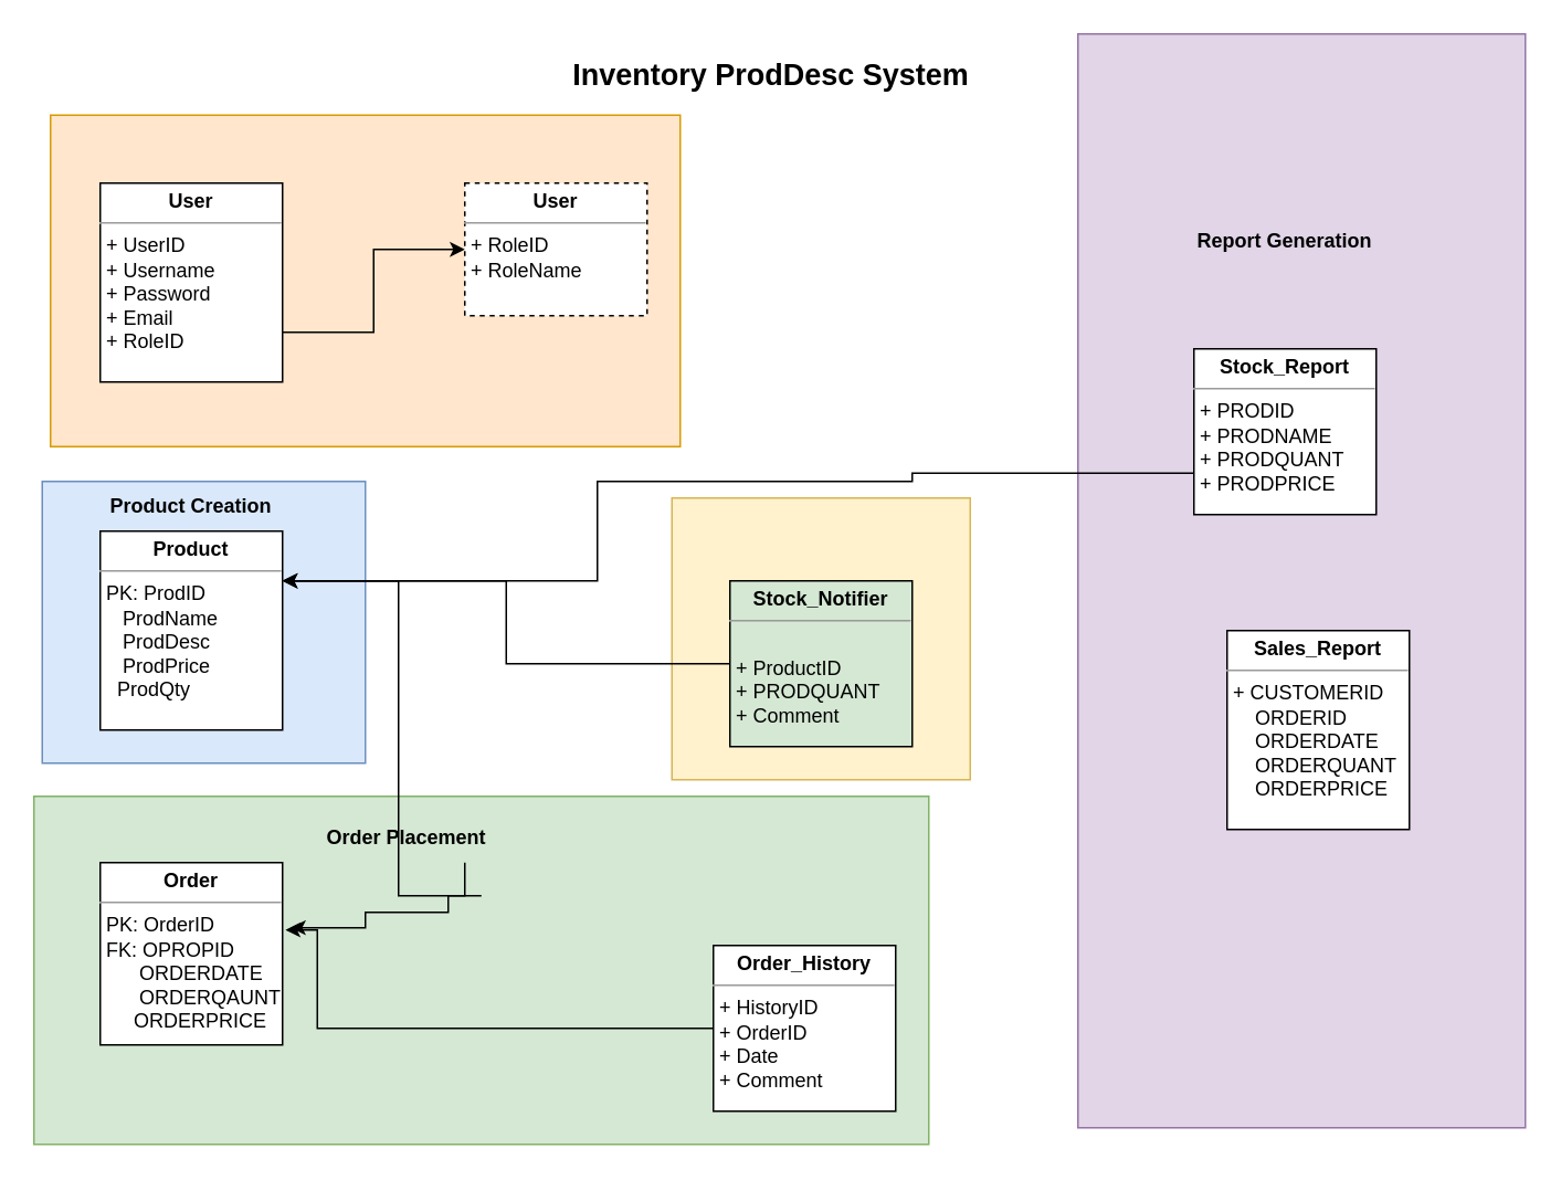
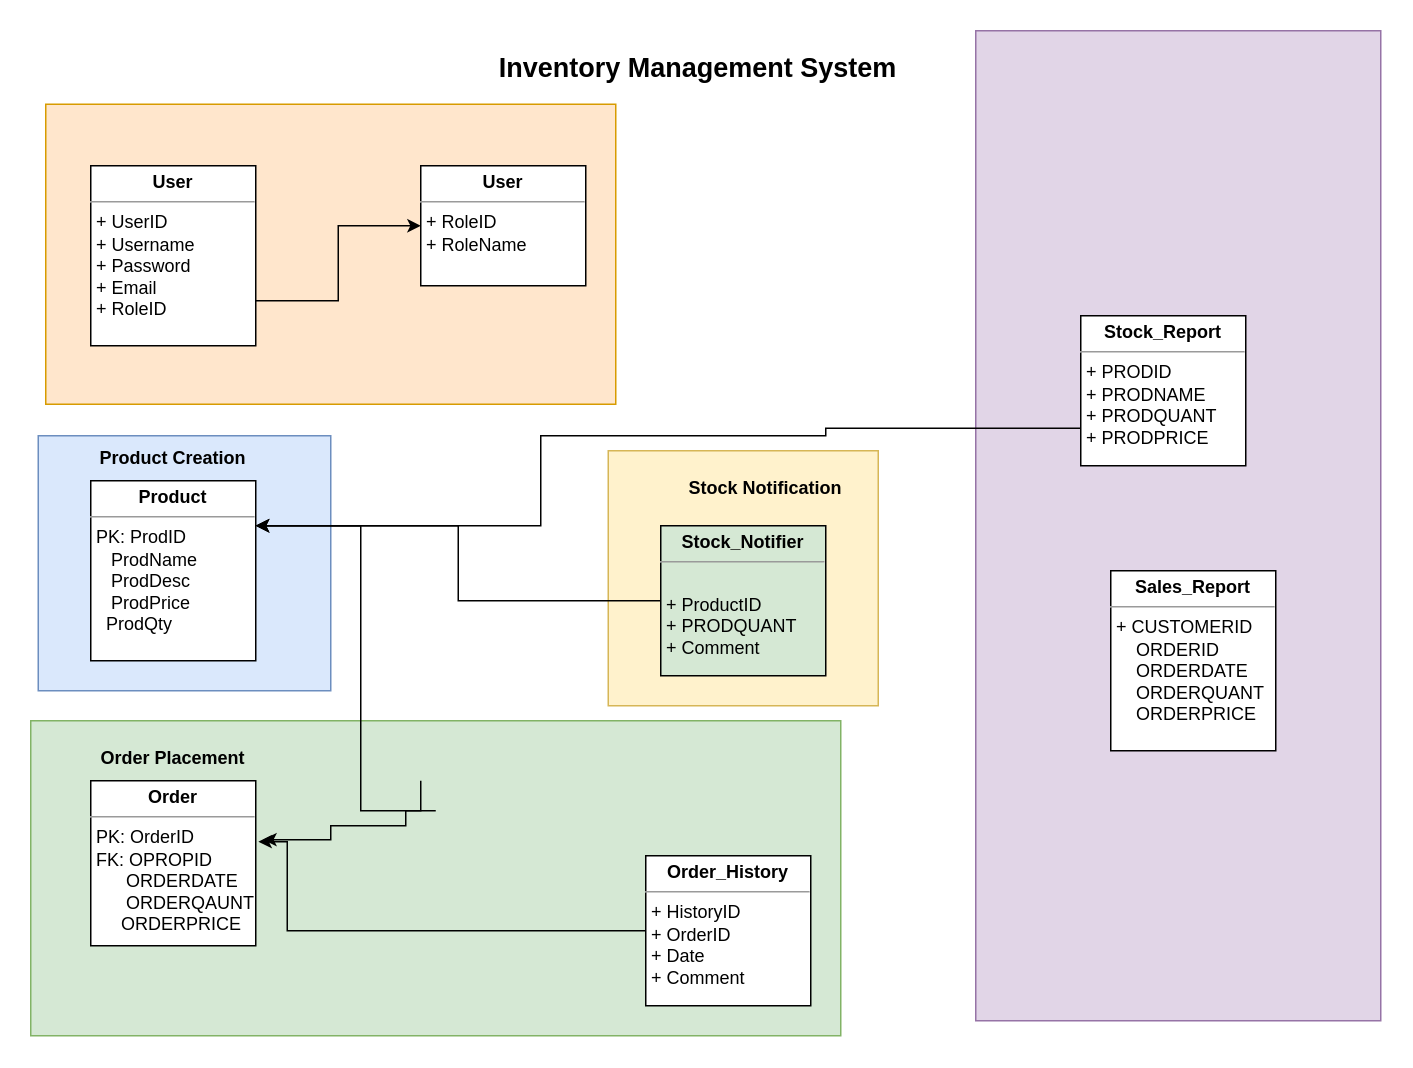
- <mxCell id="25" value="&lt;b&gt;&lt;font style=&quot;font-size: 18px;&quot;&gt;Inventory ProdDesc System&lt;/font&gt;&lt;/b&gt;" style="text;html=1;strokeColor=none;fillColor=none;align=center;verticalAlign=middle;whiteSpace=wrap;rounded=0;" parent="1" vertex="1"><mxGeometry x="310" width="310" height="30" as="geometry" y="30" /></mxCell>
+ <mxCell id="25" value="&lt;b&gt;&lt;font style=&quot;font-size: 18px;&quot;&gt;Inventory Management System&lt;/font&gt;&lt;/b&gt;" style="text;html=1;strokeColor=none;fillColor=none;align=center;verticalAlign=middle;whiteSpace=wrap;rounded=0;" parent="1" vertex="1"><mxGeometry x="310" width="310" height="30" as="geometry" y="30" /></mxCell>
- <mxCell id="24" value="&lt;b&gt;Report Generation&lt;/b&gt;" style="text;html=1;strokeColor=none;fillColor=none;align=center;verticalAlign=middle;whiteSpace=wrap;rounded=0;" parent="1" vertex="1"><mxGeometry x="715" y="130" width="120" height="30" as="geometry" /></mxCell>
- <mxCell id="9" value="&lt;p style=&quot;margin:0px;margin-top:4px;text-align:center;&quot;&gt;&lt;b&gt;User&lt;/b&gt;&lt;/p&gt;&lt;hr size=&quot;1&quot;&gt;&lt;p style=&quot;margin:0px;margin-left:4px;&quot;&gt;+ RoleID&lt;/p&gt;&lt;p style=&quot;margin:0px;margin-left:4px;&quot;&gt;+ RoleName&lt;/p&gt;" style="verticalAlign=top;align=left;overflow=fill;fontSize=12;fontFamily=Helvetica;html=1;whiteSpace=wrap;dashed=1;" parent="1" vertex="1"><mxGeometry x="280" y="110" width="110" height="80" as="geometry" /></mxCell>
+ <mxCell id="9" value="&lt;p style=&quot;margin:0px;margin-top:4px;text-align:center;&quot;&gt;&lt;b&gt;User&lt;/b&gt;&lt;/p&gt;&lt;hr size=&quot;1&quot;&gt;&lt;p style=&quot;margin:0px;margin-left:4px;&quot;&gt;+ RoleID&lt;/p&gt;&lt;p style=&quot;margin:0px;margin-left:4px;&quot;&gt;+ RoleName&lt;/p&gt;" style="verticalAlign=top;align=left;overflow=fill;fontSize=12;fontFamily=Helvetica;html=1;whiteSpace=wrap;" parent="1" vertex="1"><mxGeometry x="280" y="110" width="110" height="80" as="geometry" /></mxCell>
+ <mxCell id="22" value="&lt;b&gt;Stock Notification&lt;/b&gt;" style="text;html=1;strokeColor=none;fillColor=none;align=center;verticalAlign=middle;whiteSpace=wrap;rounded=0;" parent="1" vertex="1"><mxGeometry x="450" y="310" width="120" height="30" as="geometry" /></mxCell>
- <mxCell id="23" value="&lt;b&gt;Order Placement&lt;/b&gt;" style="text;html=1;strokeColor=none;fillColor=none;align=center;verticalAlign=middle;whiteSpace=wrap;rounded=0;" parent="1" vertex="1"><mxGeometry x="185" y="490" width="120" height="30" as="geometry" /></mxCell>
+ <mxCell id="23" value="&lt;b&gt;Order Placement&lt;/b&gt;" style="text;html=1;strokeColor=none;fillColor=none;align=center;verticalAlign=middle;whiteSpace=wrap;rounded=0;" parent="1" vertex="1"><mxGeometry x="55" y="490" width="120" height="30" as="geometry" /></mxCell>
